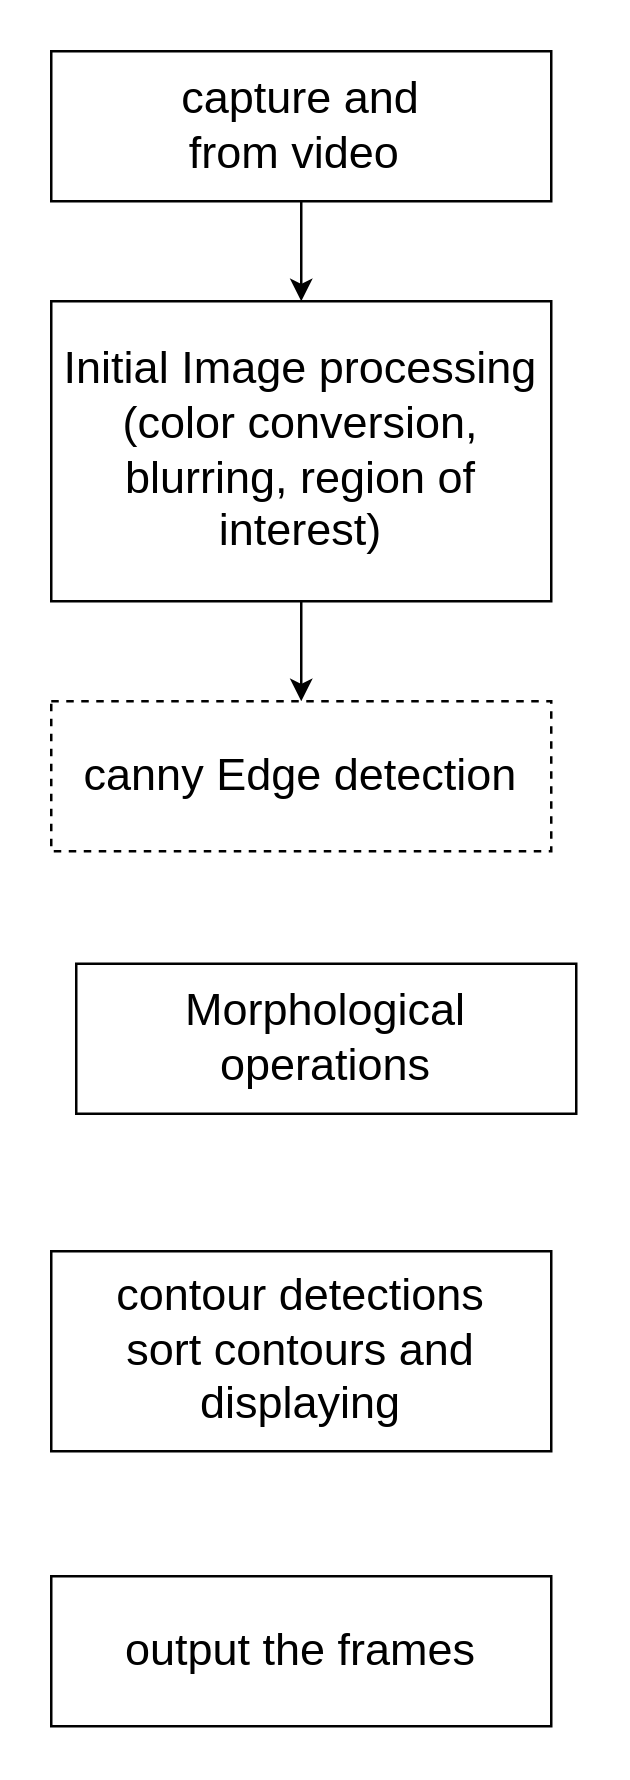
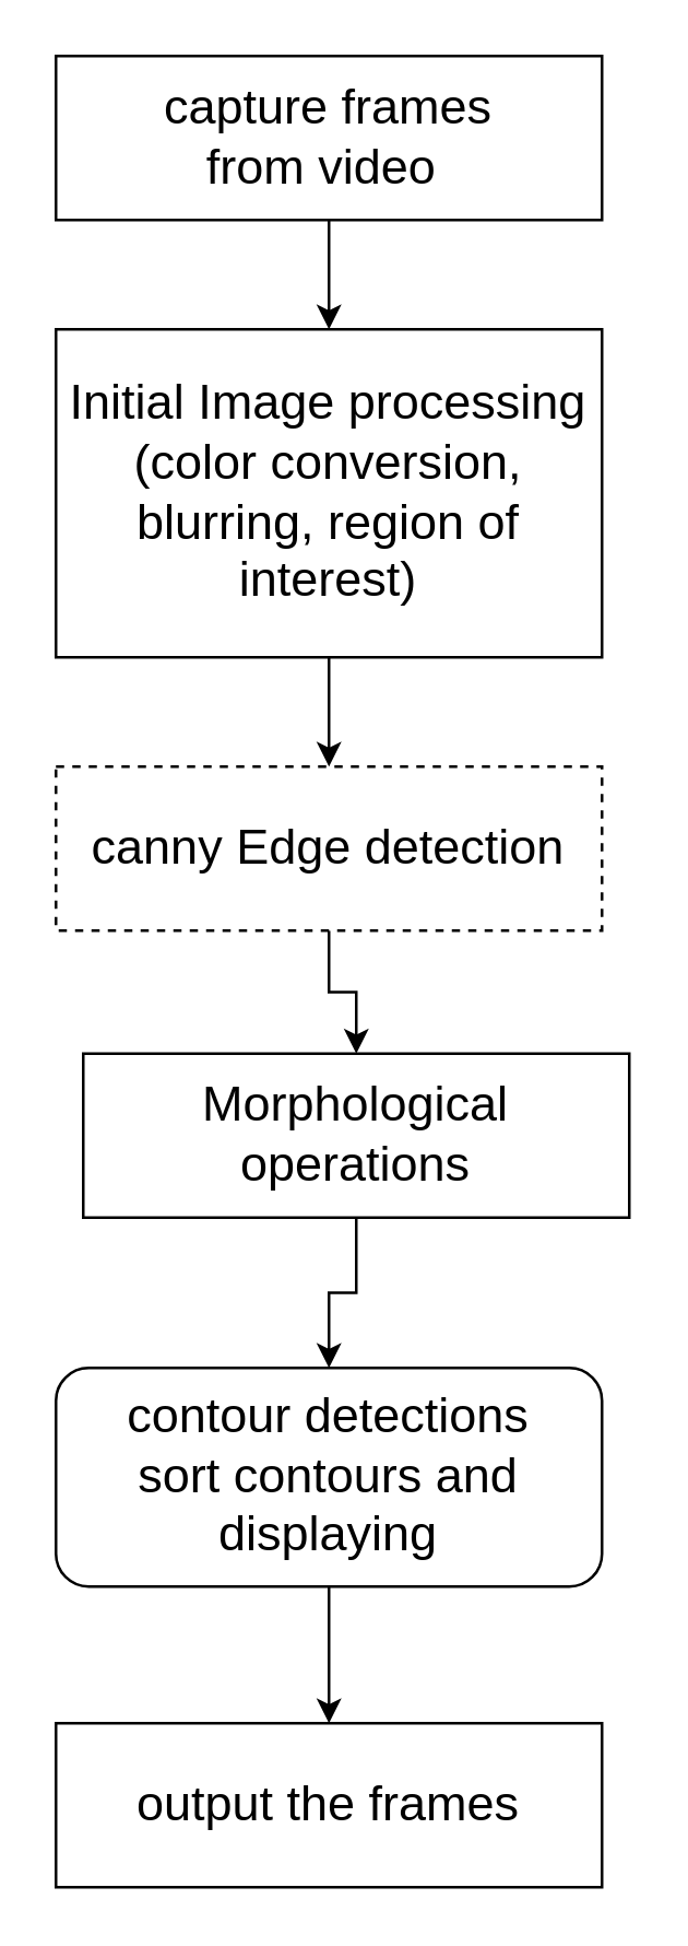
- <mxCell id="3" value="&lt;font style=&quot;font-size: 18px;&quot;&gt;capture and &lt;br&gt;from video&amp;nbsp;&lt;/font&gt;" style="rounded=0;whiteSpace=wrap;html=1;" vertex="1" parent="1"><mxGeometry x="20" y="20" width="200" height="60" as="geometry" /></mxCell>
+ <mxCell id="3" value="&lt;font style=&quot;font-size: 18px;&quot;&gt;capture frames &lt;br&gt;from video&amp;nbsp;&lt;/font&gt;" style="rounded=0;whiteSpace=wrap;html=1;" vertex="1" parent="1"><mxGeometry x="20" y="20" width="200" height="60" as="geometry" /></mxCell>
+ <mxCell id="6" value="" style="edgeStyle=orthogonalEdgeStyle;rounded=0;orthogonalLoop=1;jettySize=auto;html=1;fontSize=18;" edge="1" parent="1" source="7" target="9"><mxGeometry relative="1" as="geometry" /></mxCell>
+ <mxCell id="8" value="" style="edgeStyle=orthogonalEdgeStyle;rounded=0;orthogonalLoop=1;jettySize=auto;html=1;fontSize=18;" edge="1" parent="1" source="9" target="11"><mxGeometry relative="1" as="geometry" /></mxCell>
- <mxCell id="11" value="contour detections&lt;br&gt;sort contours and displaying" style="rounded=0;whiteSpace=wrap;html=1;fontSize=18;" vertex="1" parent="1"><mxGeometry x="20" y="500" width="200" height="80" as="geometry" /></mxCell>
+ <mxCell id="11" value="contour detections&lt;br&gt;sort contours and displaying" style="whiteSpace=wrap;html=1;fontSize=18;rounded=1;" vertex="1" parent="1"><mxGeometry x="20" y="500" width="200" height="80" as="geometry" /></mxCell>
+ <mxCell id="10" value="" style="edgeStyle=orthogonalEdgeStyle;rounded=0;orthogonalLoop=1;jettySize=auto;html=1;fontSize=18;" edge="1" parent="1" source="11" target="12"><mxGeometry relative="1" as="geometry" /></mxCell>
